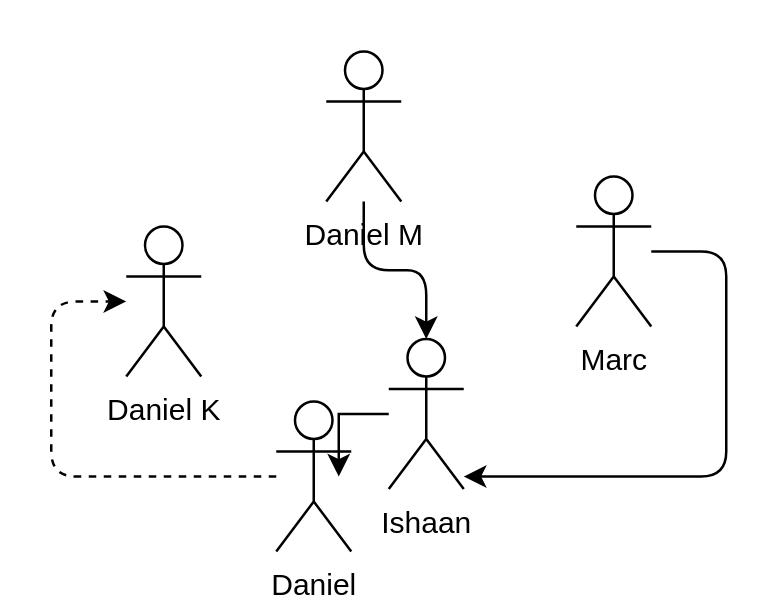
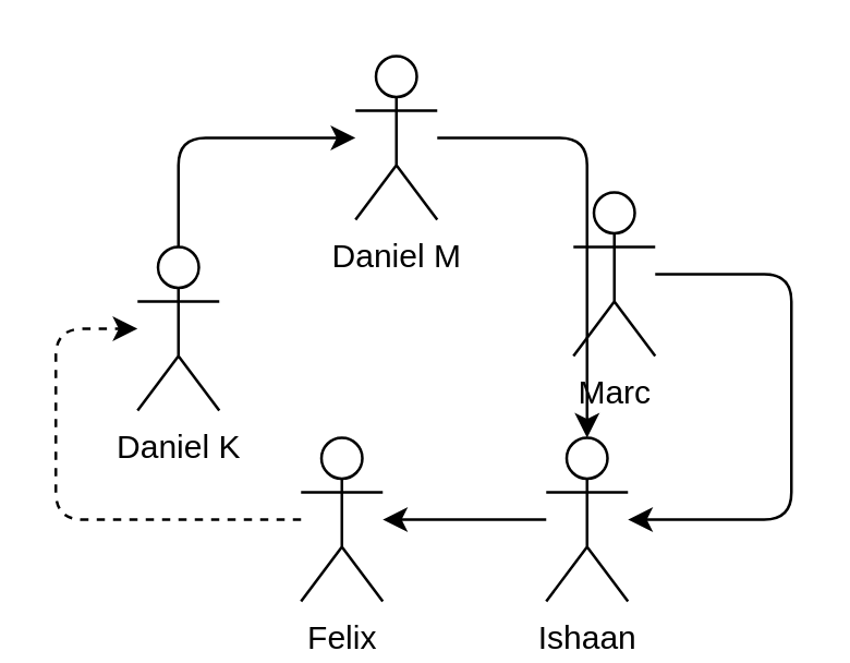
+ <mxCell id="6" style="edgeStyle=orthogonalEdgeStyle;rounded=1;sketch=0;orthogonalLoop=1;jettySize=auto;html=1;" edge="1" parent="2" source="7" target="3"><mxGeometry relative="1" as="geometry"><Array as="points"><mxPoint x="45" y="30" /></Array></mxGeometry></mxCell>
- <mxCell id="4" value="Marc" style="shape=umlActor;verticalLabelPosition=bottom;verticalAlign=top;html=1;" vertex="1" parent="2"><mxGeometry x="210" y="50" width="30" height="60" as="geometry" /></mxCell>
+ <mxCell id="4" value="Marc" style="shape=umlActor;verticalLabelPosition=bottom;verticalAlign=top;html=1;" vertex="1" parent="2"><mxGeometry x="190" y="50" width="30" height="60" as="geometry" /></mxCell>
- <mxCell id="8" value="Ishaan" style="shape=umlActor;verticalLabelPosition=bottom;verticalAlign=top;html=1;" vertex="1" parent="2"><mxGeometry x="135" y="115" width="30" height="60" as="geometry" /></mxCell>
+ <mxCell id="8" value="Ishaan" style="shape=umlActor;verticalLabelPosition=bottom;verticalAlign=top;html=1;" vertex="1" parent="2"><mxGeometry x="180" y="140" width="30" height="60" as="geometry" /></mxCell>
- <mxCell id="11" value="Daniel" style="shape=umlActor;verticalLabelPosition=bottom;verticalAlign=top;html=1;" vertex="1" parent="2"><mxGeometry x="90" y="140" width="30" height="60" as="geometry" /></mxCell>
+ <mxCell id="11" value="Felix" style="shape=umlActor;verticalLabelPosition=bottom;verticalAlign=top;html=1;" vertex="1" parent="2"><mxGeometry x="90" y="140" width="30" height="60" as="geometry" /></mxCell>
